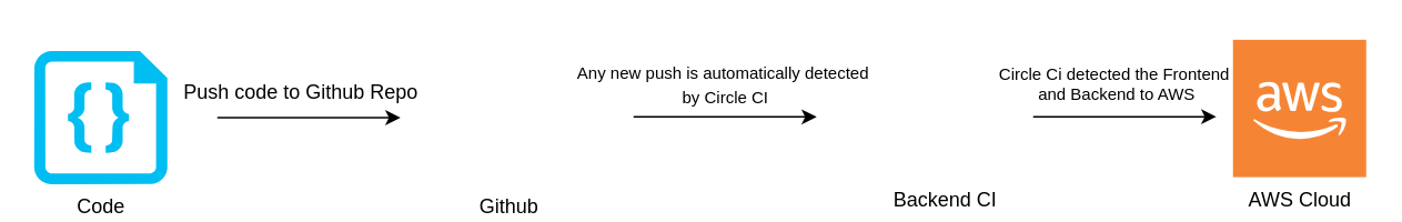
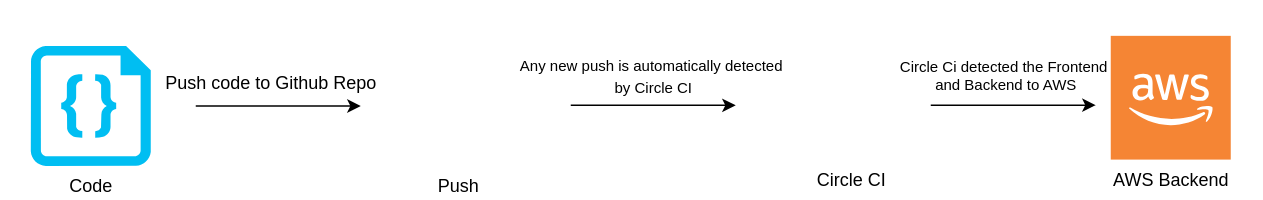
- <mxCell id="9" value="Backend CI" style="shape=image;verticalLabelPosition=bottom;labelBackgroundColor=default;verticalAlign=top;aspect=fixed;imageAspect=0;image=https://upload.wikimedia.org/wikipedia/commons/thumb/8/82/Circleci-icon-logo.svg/1200px-Circleci-icon-logo.svg.png;" vertex="1" parent="1"><mxGeometry x="530" y="30" width="75" height="75.73" as="geometry" /></mxCell>
+ <mxCell id="9" value="Circle CI" style="shape=image;verticalLabelPosition=bottom;labelBackgroundColor=default;verticalAlign=top;aspect=fixed;imageAspect=0;image=https://upload.wikimedia.org/wikipedia/commons/thumb/8/82/Circleci-icon-logo.svg/1200px-Circleci-icon-logo.svg.png;" vertex="1" parent="1"><mxGeometry x="530" y="30" width="75" height="75.73" as="geometry" /></mxCell>
- <mxCell id="4" value="AWS Cloud" style="outlineConnect=0;dashed=0;verticalLabelPosition=bottom;verticalAlign=top;align=center;html=1;shape=mxgraph.aws3.cloud_2;fillColor=#F58534;gradientColor=none;" vertex="1" parent="1"><mxGeometry x="740" y="23.23" width="80" height="82.5" as="geometry" /></mxCell>
+ <mxCell id="4" value="AWS Backend" style="outlineConnect=0;dashed=0;verticalLabelPosition=bottom;verticalAlign=top;align=center;html=1;shape=mxgraph.aws3.cloud_2;fillColor=#F58534;gradientColor=none;" vertex="1" parent="1"><mxGeometry x="740" y="23.23" width="80" height="82.5" as="geometry" /></mxCell>
- <mxCell id="3" value="Github" style="shape=image;html=1;verticalAlign=top;verticalLabelPosition=bottom;labelBackgroundColor=#ffffff;imageAspect=0;aspect=fixed;image=https://cdn4.iconfinder.com/data/icons/ionicons/512/icon-social-github-128.png" vertex="1" parent="1"><mxGeometry x="260" y="20" width="90" height="90" as="geometry" /></mxCell>
+ <mxCell id="3" value="Push" style="shape=image;html=1;verticalAlign=top;verticalLabelPosition=bottom;labelBackgroundColor=#ffffff;imageAspect=0;aspect=fixed;image=https://cdn4.iconfinder.com/data/icons/ionicons/512/icon-social-github-128.png" vertex="1" parent="1"><mxGeometry x="260" y="20" width="90" height="90" as="geometry" /></mxCell>
